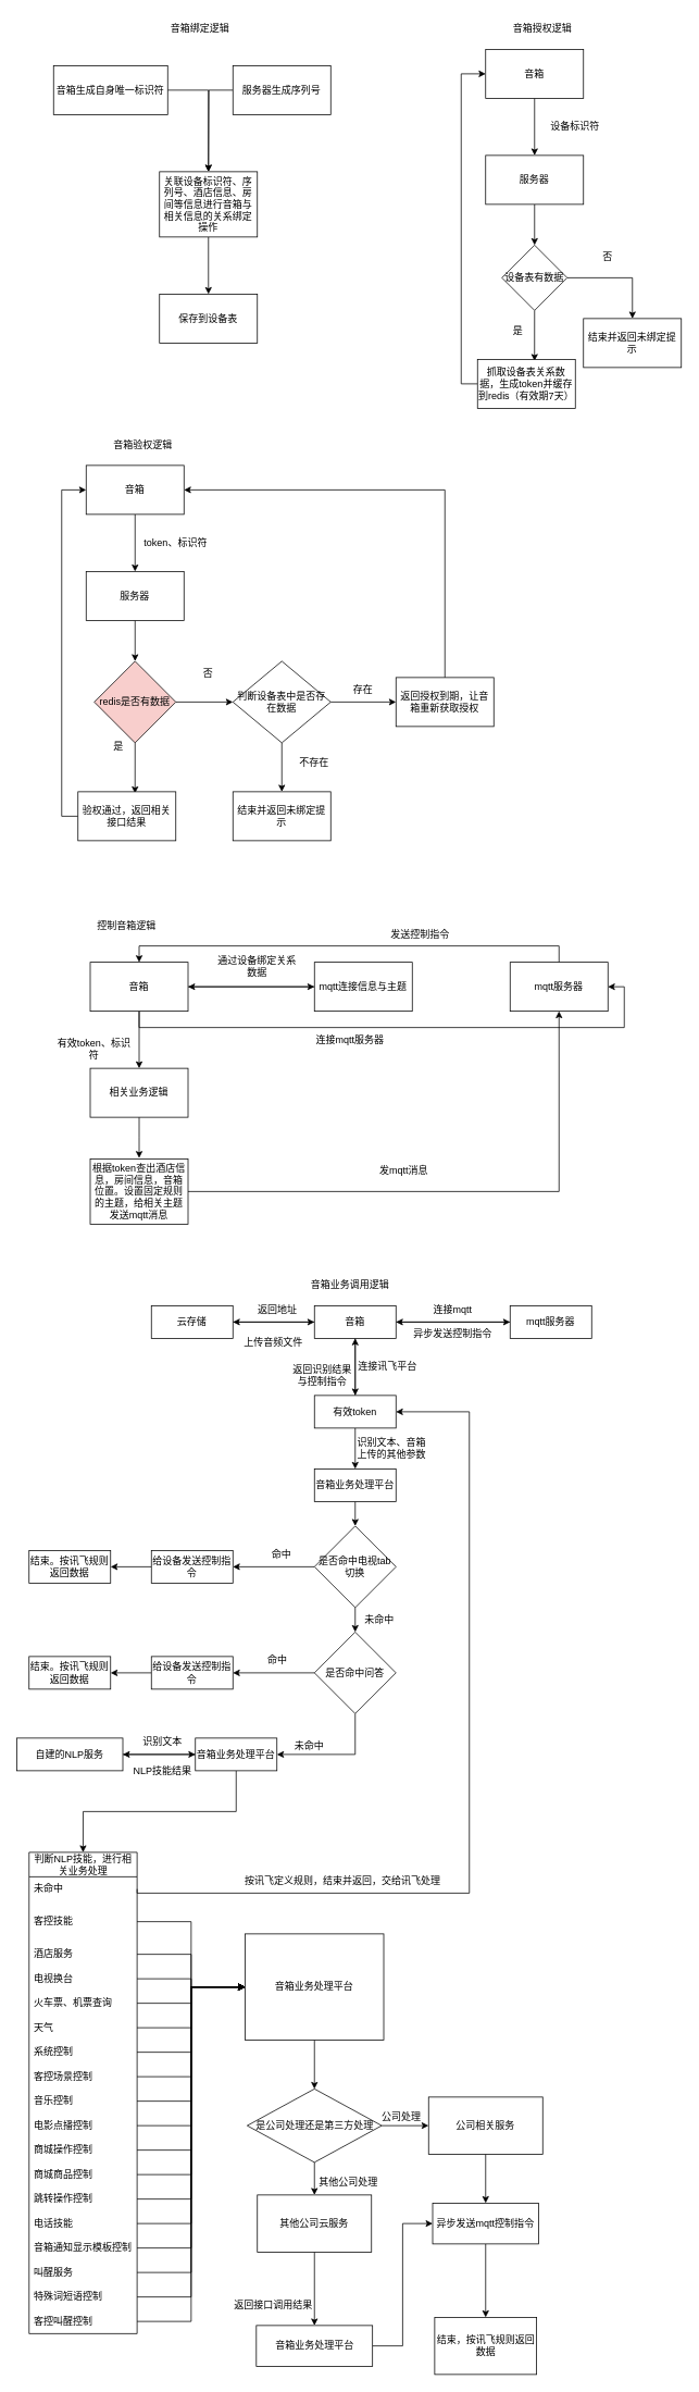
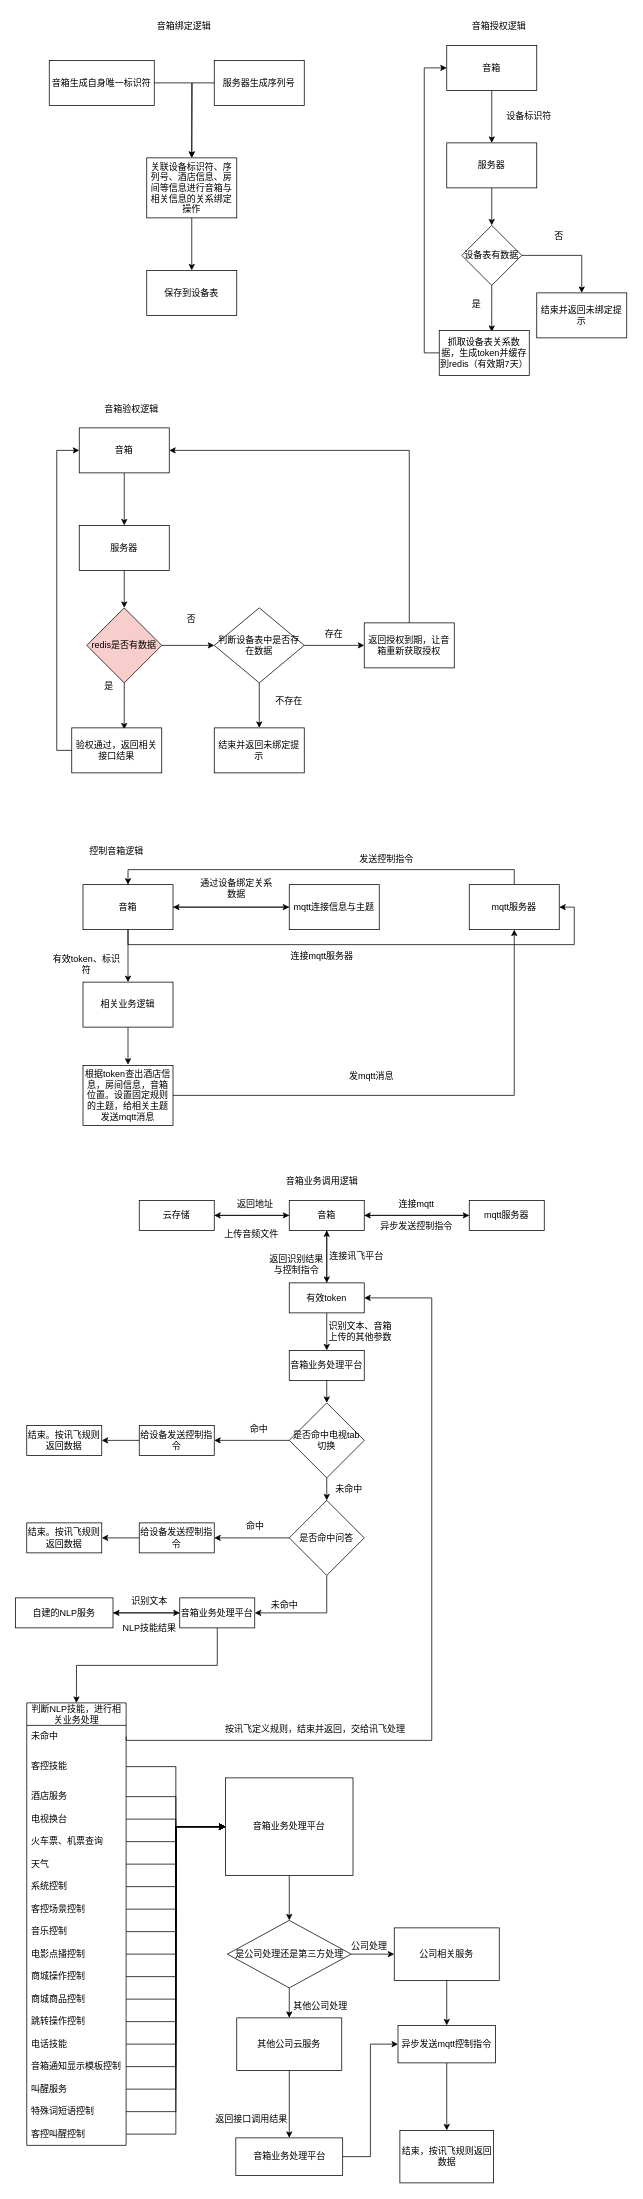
- <mxCell id="29" value="token、标识符" style="text;html=1;strokeColor=none;fillColor=none;align=center;verticalAlign=middle;whiteSpace=wrap;rounded=0;" vertex="1" parent="1"><mxGeometry x="165" y="650" width="100" height="30" as="geometry" /></mxCell>
